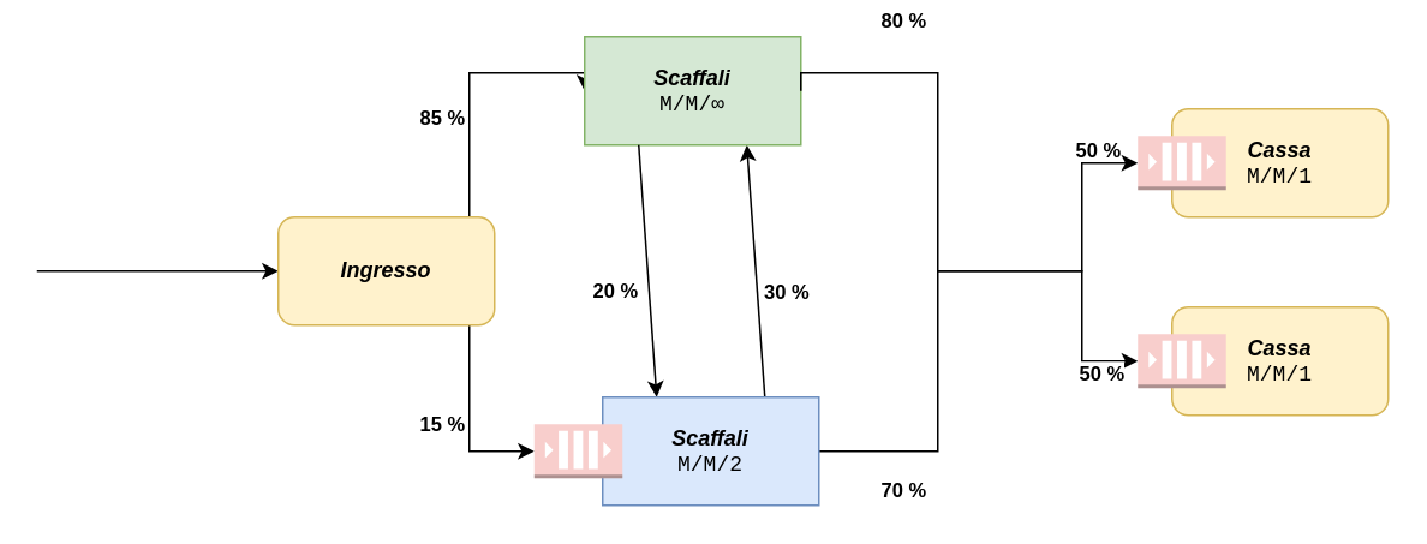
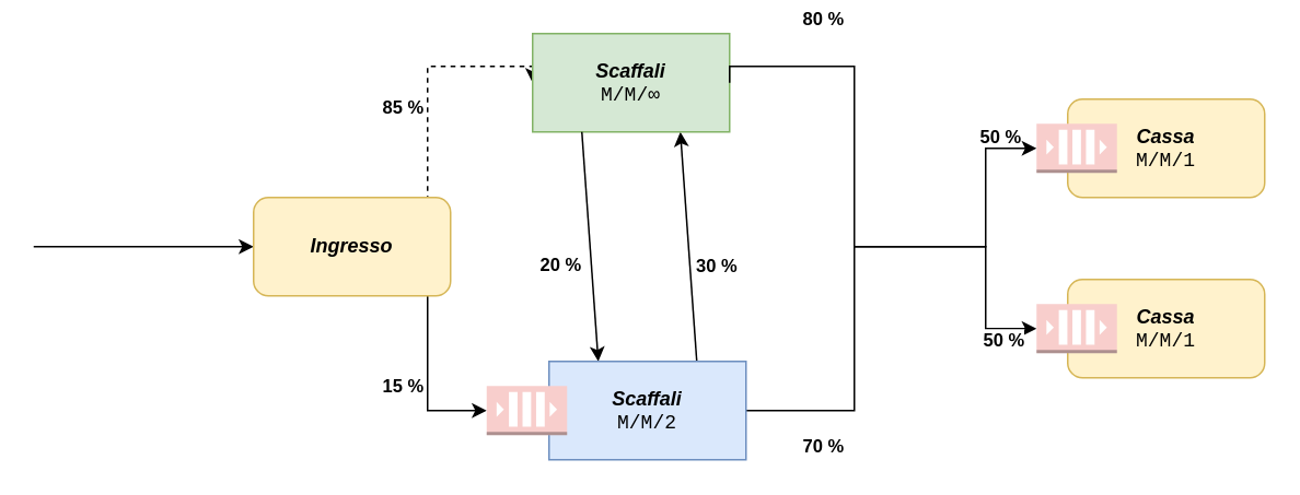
- <mxCell id="2" style="rounded=0;orthogonalLoop=1;jettySize=auto;html=1;entryX=0;entryY=0.5;entryDx=0;entryDy=0;exitX=1;exitY=0.5;exitDx=0;exitDy=0;edgeStyle=orthogonalEdgeStyle;" parent="1" source="7" target="10" edge="1"><mxGeometry relative="1" as="geometry"><Array as="points"><mxPoint x="260" y="150" /><mxPoint x="260" y="40" /></Array></mxGeometry></mxCell>
+ <mxCell id="2" style="rounded=0;orthogonalLoop=1;jettySize=auto;html=1;entryX=0;entryY=0.5;entryDx=0;entryDy=0;exitX=1;exitY=0.5;exitDx=0;exitDy=0;edgeStyle=orthogonalEdgeStyle;dashed=1;" parent="1" source="7" target="10" edge="1"><mxGeometry relative="1" as="geometry"><Array as="points"><mxPoint x="260" y="150" /><mxPoint x="260" y="40" /></Array></mxGeometry></mxCell>
